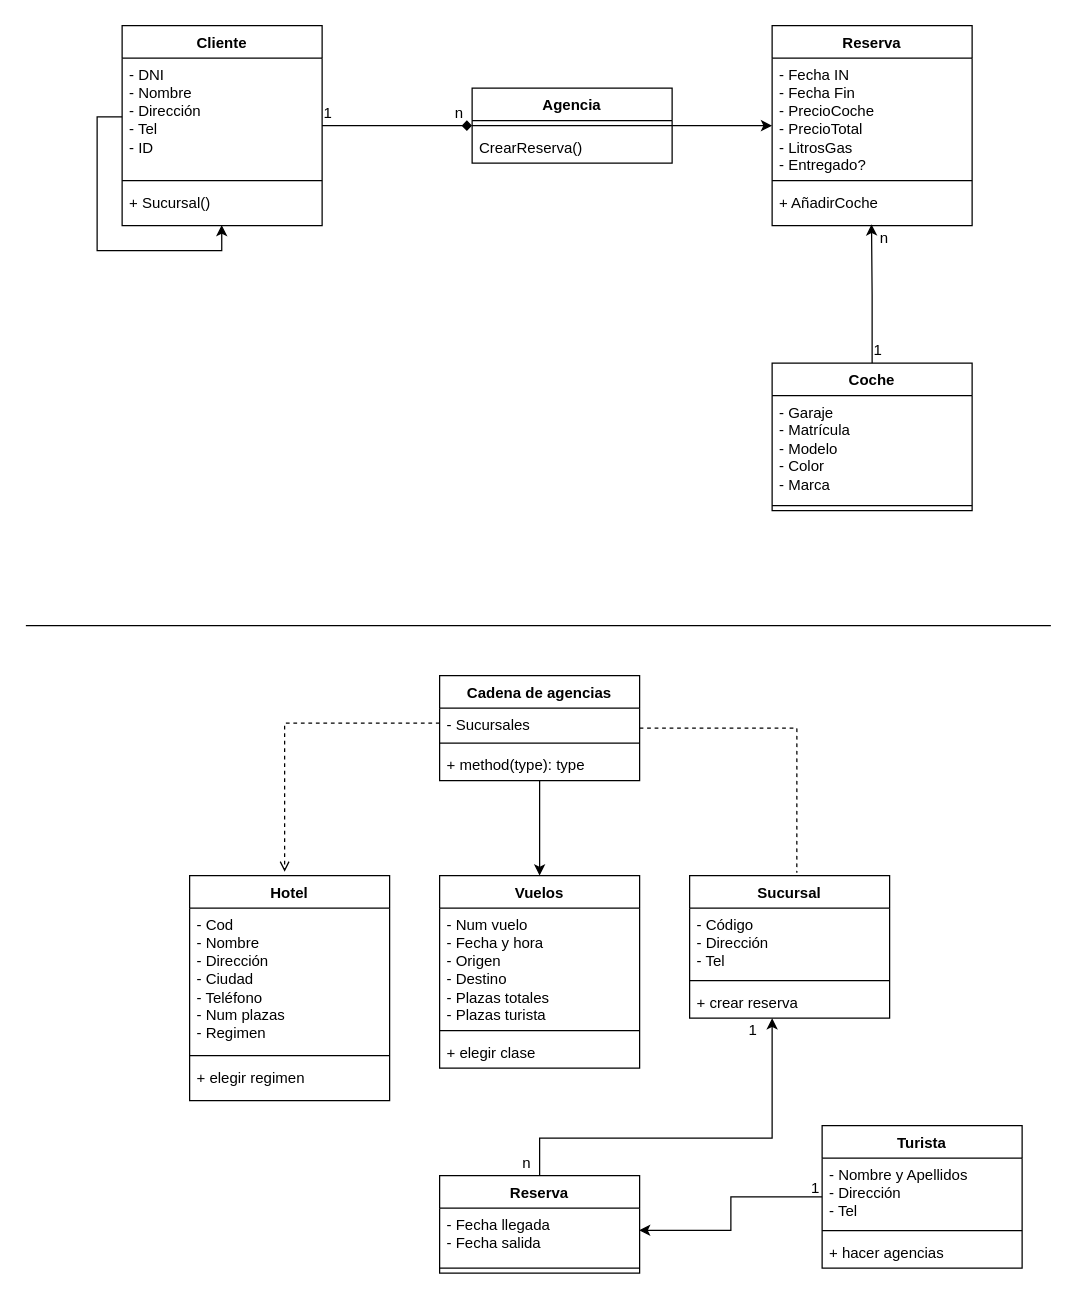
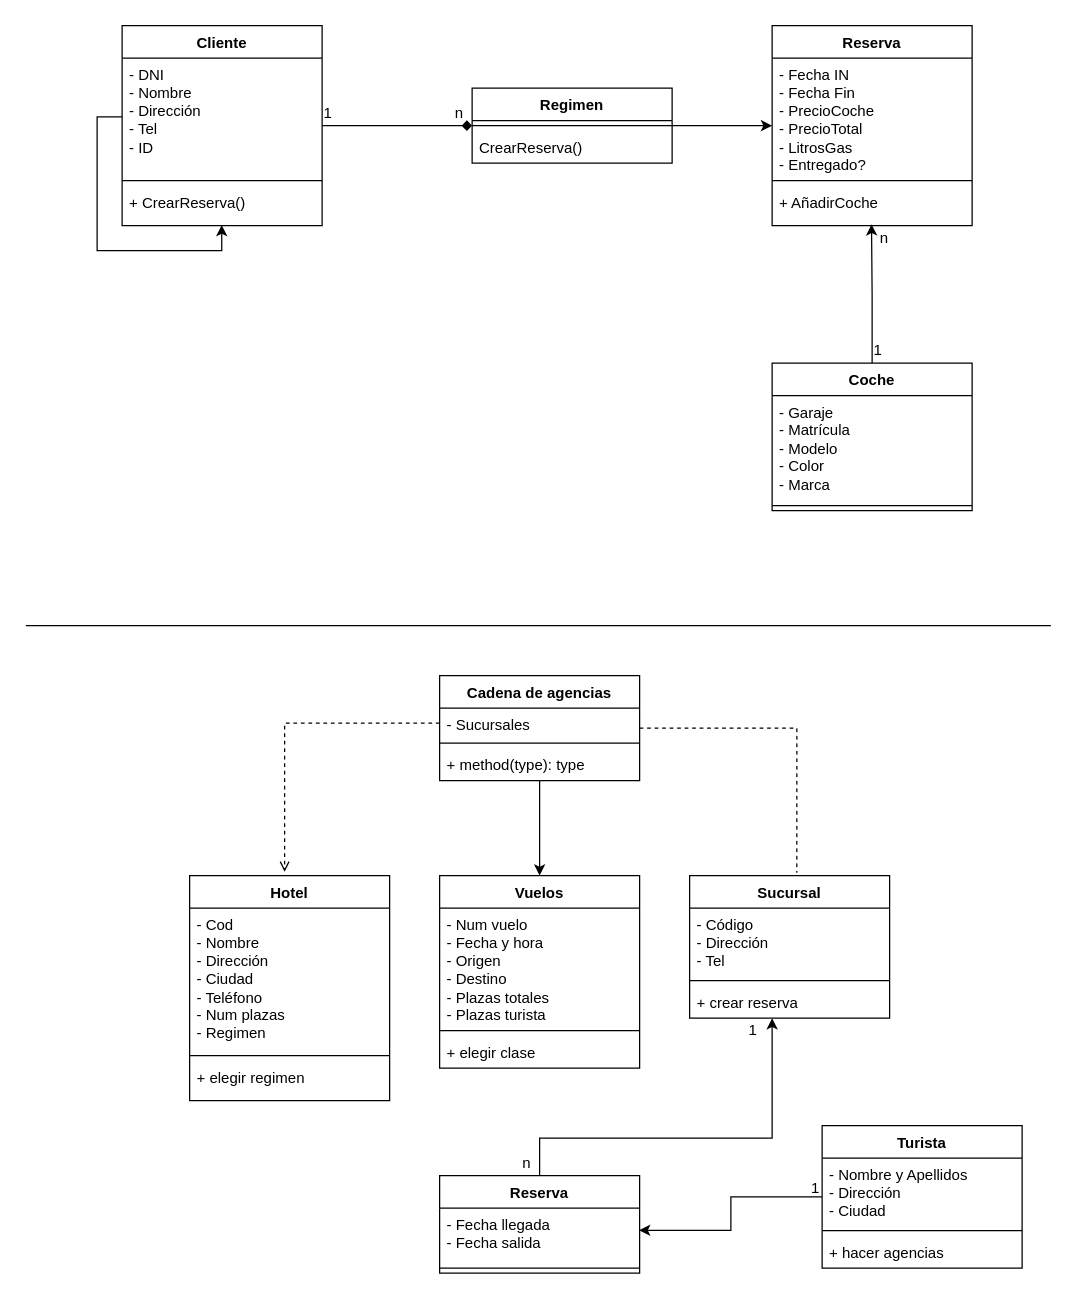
- <mxCell id="15" value="Agencia" style="swimlane;fontStyle=1;align=center;verticalAlign=top;childLayout=stackLayout;horizontal=1;startSize=26;horizontalStack=0;resizeParent=1;resizeParentMax=0;resizeLast=0;collapsible=1;marginBottom=0;whiteSpace=wrap;html=1;" vertex="1" parent="1"><mxGeometry x="377" y="70" width="160" height="60" as="geometry" /></mxCell>
+ <mxCell id="15" value="Regimen" style="swimlane;fontStyle=1;align=center;verticalAlign=top;childLayout=stackLayout;horizontal=1;startSize=26;horizontalStack=0;resizeParent=1;resizeParentMax=0;resizeLast=0;collapsible=1;marginBottom=0;whiteSpace=wrap;html=1;" vertex="1" parent="1"><mxGeometry x="377" y="70" width="160" height="60" as="geometry" /></mxCell>
- <mxCell id="6" value="+ Sucursal()" style="text;strokeColor=none;fillColor=none;align=left;verticalAlign=top;spacingLeft=4;spacingRight=4;overflow=hidden;rotatable=0;points=[[0,0.5],[1,0.5]];portConstraint=eastwest;whiteSpace=wrap;html=1;" vertex="1" parent="2"><mxGeometry y="128" width="160" height="32" as="geometry" /></mxCell>
+ <mxCell id="6" value="+ CrearReserva()" style="text;strokeColor=none;fillColor=none;align=left;verticalAlign=top;spacingLeft=4;spacingRight=4;overflow=hidden;rotatable=0;points=[[0,0.5],[1,0.5]];portConstraint=eastwest;whiteSpace=wrap;html=1;" vertex="1" parent="2"><mxGeometry y="128" width="160" height="32" as="geometry" /></mxCell>
- <mxCell id="45" value="- Nombre y Apellidos&lt;br&gt;- Dirección&lt;br&gt;- Tel" style="text;strokeColor=none;fillColor=none;align=left;verticalAlign=top;spacingLeft=4;spacingRight=4;overflow=hidden;rotatable=0;points=[[0,0.5],[1,0.5]];portConstraint=eastwest;whiteSpace=wrap;html=1;" vertex="1" parent="44"><mxGeometry y="26" width="160" height="54" as="geometry" /></mxCell>
+ <mxCell id="45" value="- Nombre y Apellidos&lt;br&gt;- Dirección&lt;br&gt;- Ciudad" style="text;strokeColor=none;fillColor=none;align=left;verticalAlign=top;spacingLeft=4;spacingRight=4;overflow=hidden;rotatable=0;points=[[0,0.5],[1,0.5]];portConstraint=eastwest;whiteSpace=wrap;html=1;" vertex="1" parent="44"><mxGeometry y="26" width="160" height="54" as="geometry" /></mxCell>
